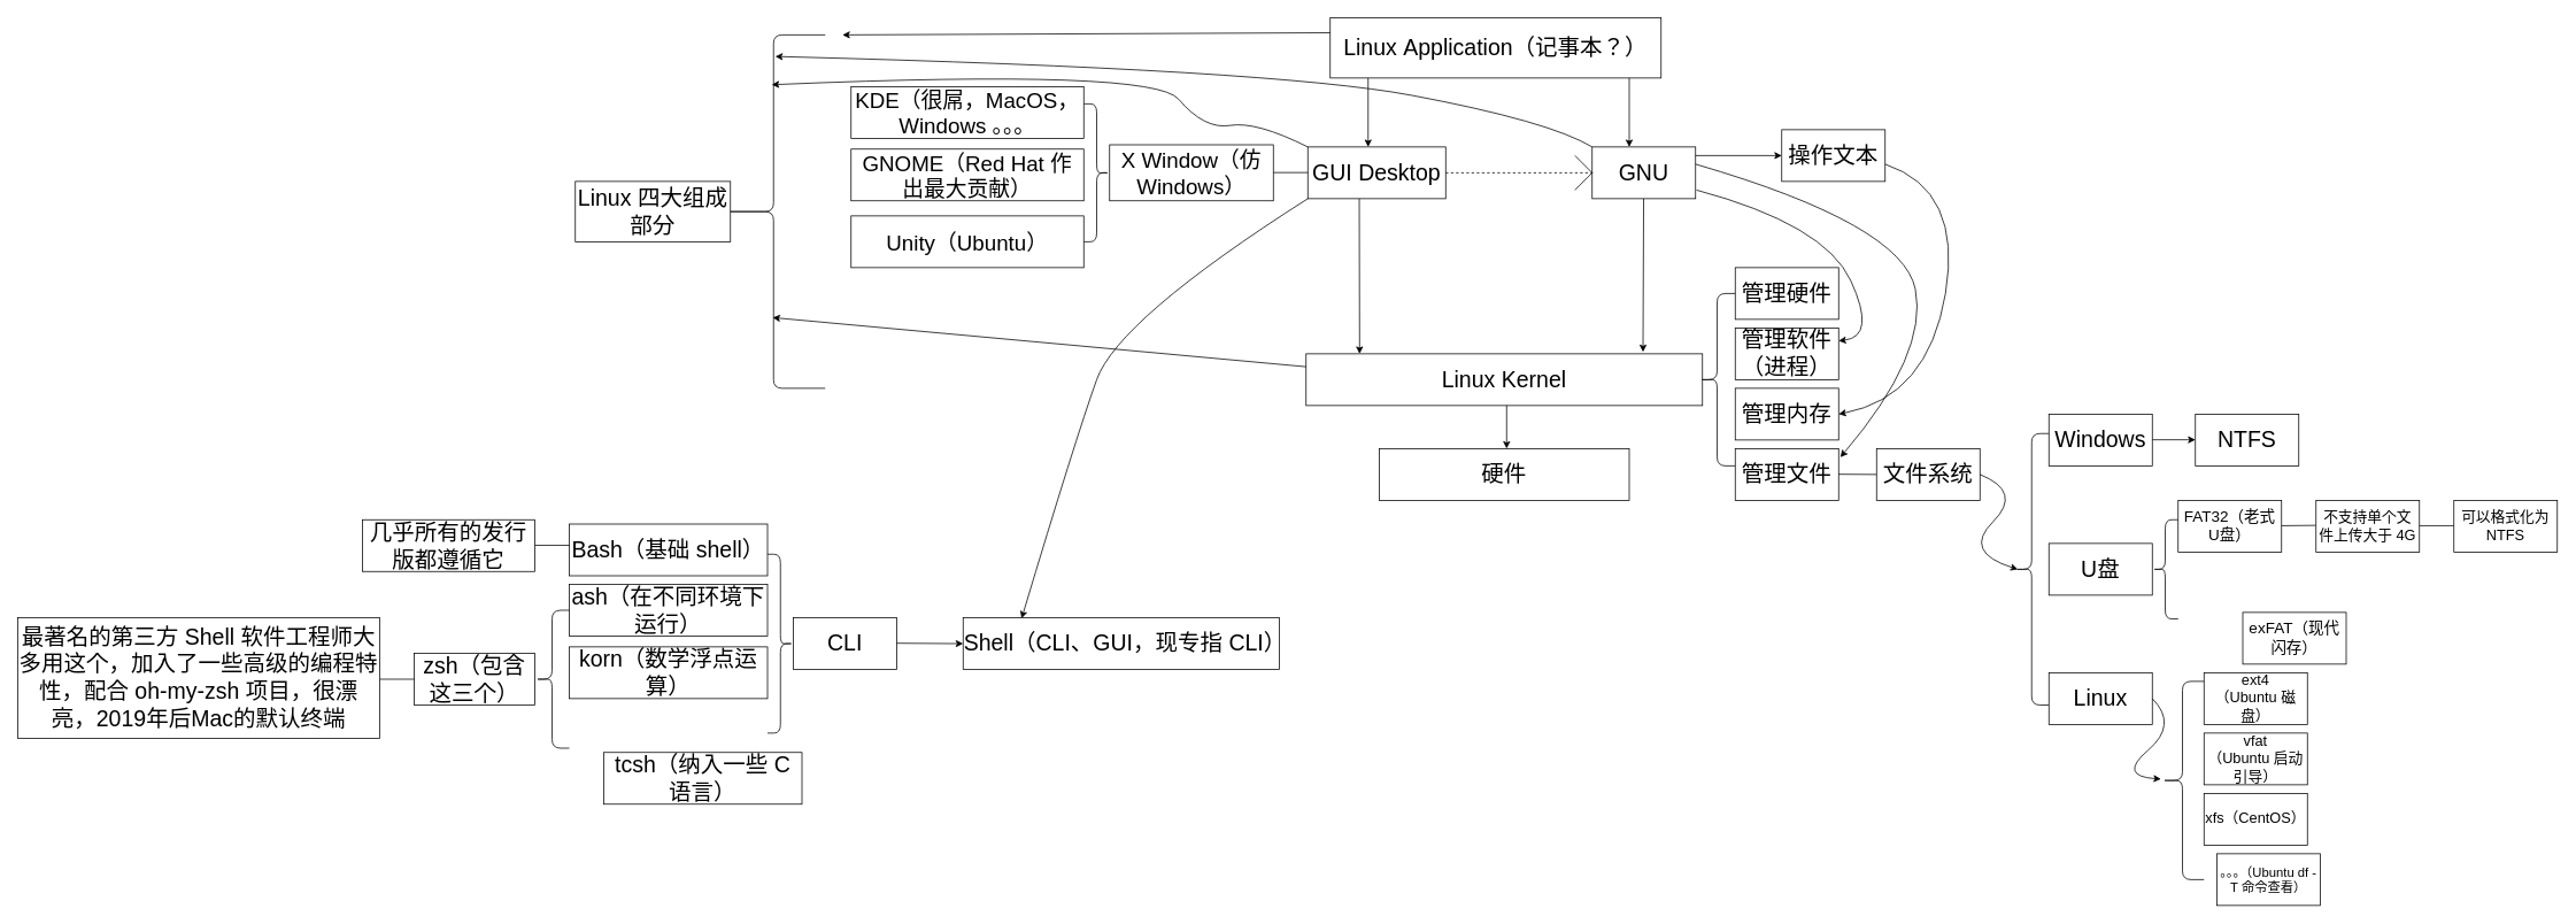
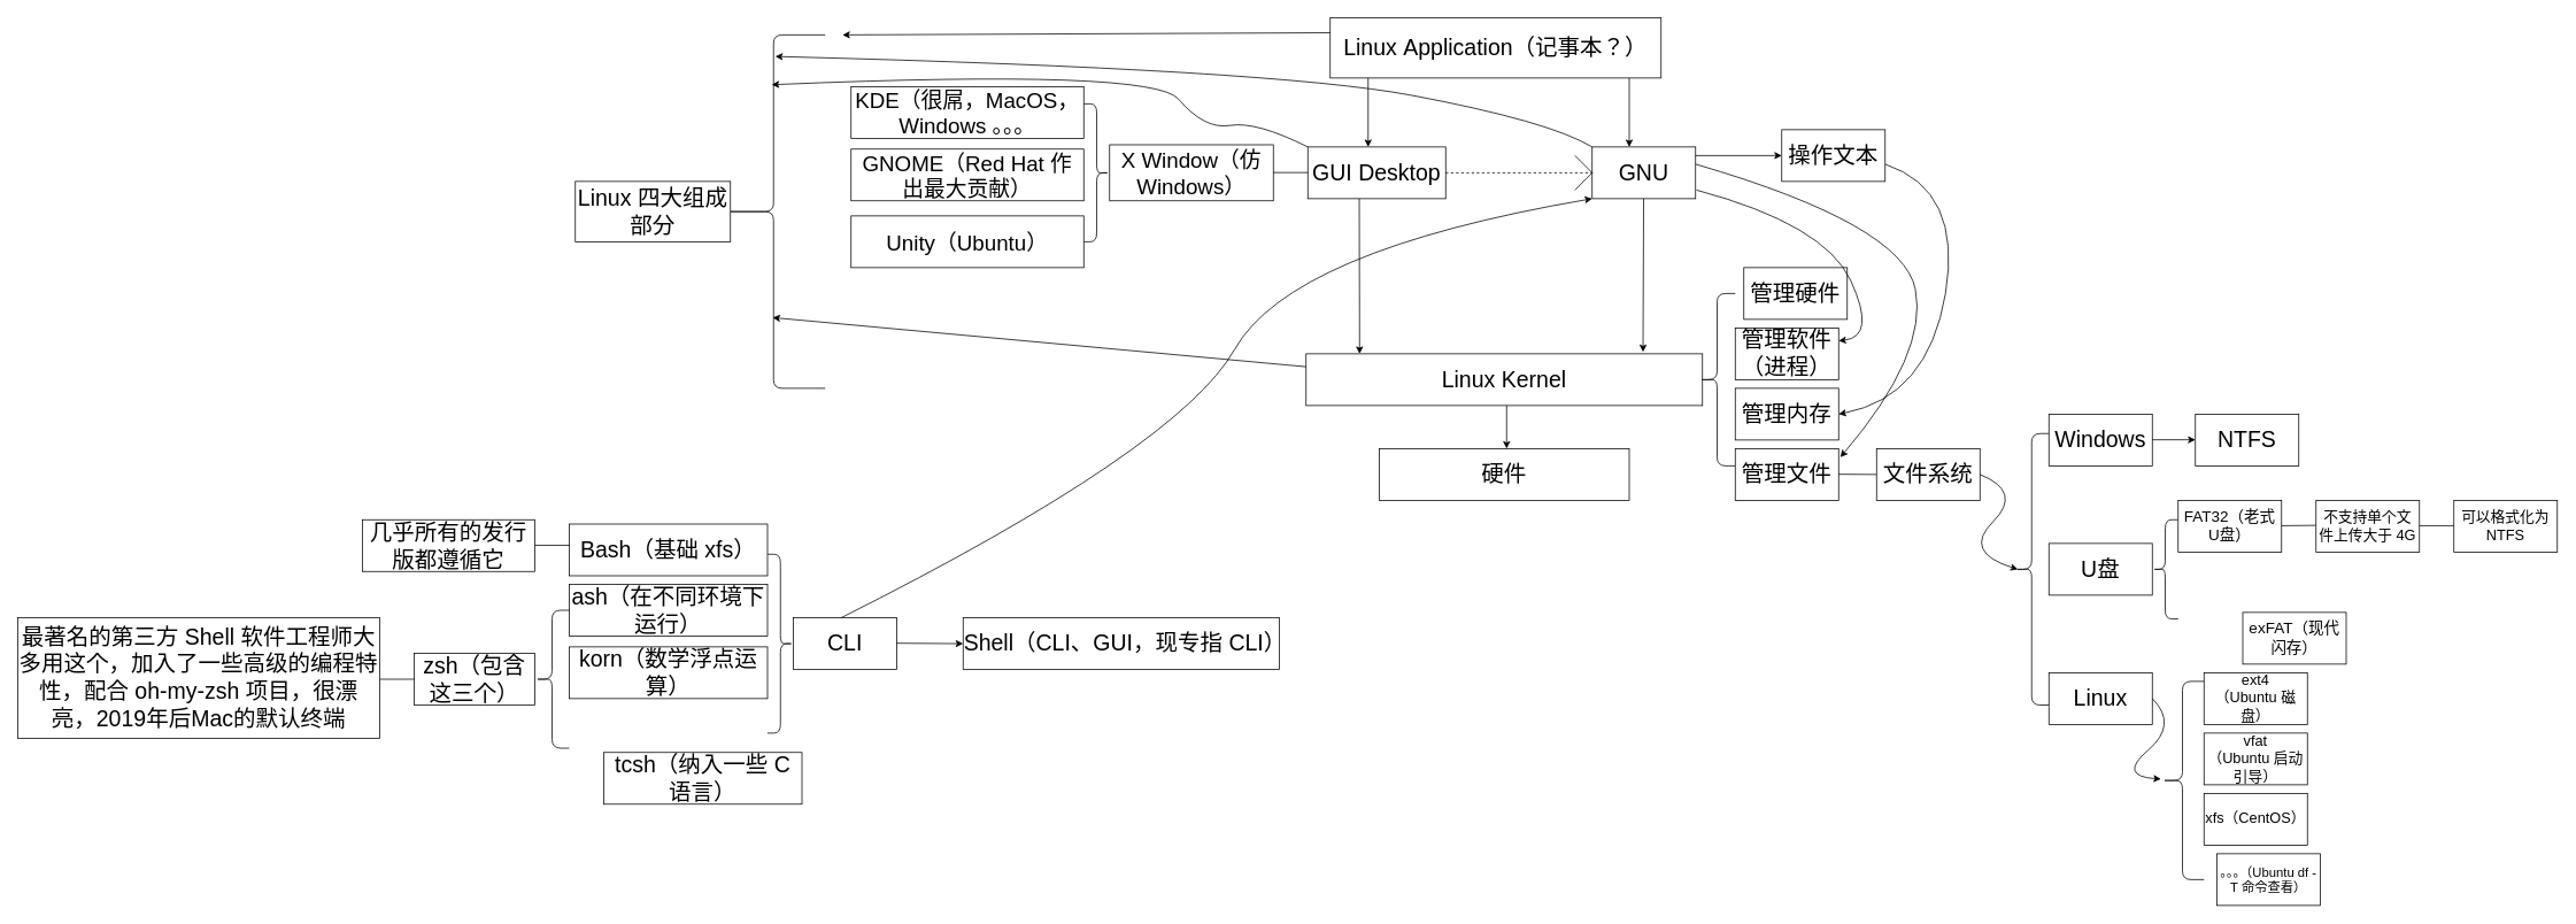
- <mxCell id="14" value="&lt;font style=&quot;font-size: 26px&quot;&gt;管理硬件&lt;/font&gt;" style="whiteSpace=wrap;html=1;" vertex="1" parent="1"><mxGeometry x="2013" y="310" width="120" height="60" as="geometry" /></mxCell>
+ <mxCell id="14" value="&lt;font style=&quot;font-size: 26px&quot;&gt;管理硬件&lt;/font&gt;" style="whiteSpace=wrap;html=1;" vertex="1" parent="1"><mxGeometry x="2023" y="310" width="120" height="60" as="geometry" /></mxCell>
- <mxCell id="71" value="" style="curved=1;endArrow=classic;html=1;fontSize=26;exitX=0;exitY=1;exitDx=0;exitDy=0;entryX=0.185;entryY=0.013;entryDx=0;entryDy=0;entryPerimeter=0;" edge="1" parent="1" source="3" target="51"><mxGeometry width="50" height="50" relative="1" as="geometry"><mxPoint x="1247" y="550" as="sourcePoint" /><mxPoint x="1197" y="510" as="targetPoint" /><Array as="points"><mxPoint x="1297" y="370" /><mxPoint x="1247" y="510" /></Array></mxGeometry></mxCell>
+ <mxCell id="72" value="" style="curved=1;endArrow=classic;html=1;fontSize=26;entryX=0;entryY=1;entryDx=0;entryDy=0;exitX=0.433;exitY=0.029;exitDx=0;exitDy=0;exitPerimeter=0;" edge="1" parent="1" source="73" target="4"><mxGeometry width="50" height="50" relative="1" as="geometry"><mxPoint x="1517" y="690" as="sourcePoint" /><mxPoint x="1427" y="540" as="targetPoint" /><Array as="points"><mxPoint x="1367" y="520" /><mxPoint x="1497" y="290" /></Array></mxGeometry></mxCell>
- <mxCell id="55" value="&lt;font style=&quot;font-size: 26px;&quot;&gt;Bash（基础&amp;nbsp;shell）&lt;/font&gt;" style="whiteSpace=wrap;html=1;fontSize=26;" vertex="1" parent="1"><mxGeometry x="660" y="607.5" width="230" height="60" as="geometry" /></mxCell>
+ <mxCell id="55" value="&lt;font style=&quot;font-size: 26px;&quot;&gt;Bash（基础&amp;nbsp;xfs）&lt;/font&gt;" style="whiteSpace=wrap;html=1;fontSize=26;" vertex="1" parent="1"><mxGeometry x="660" y="607.5" width="230" height="60" as="geometry" /></mxCell>
